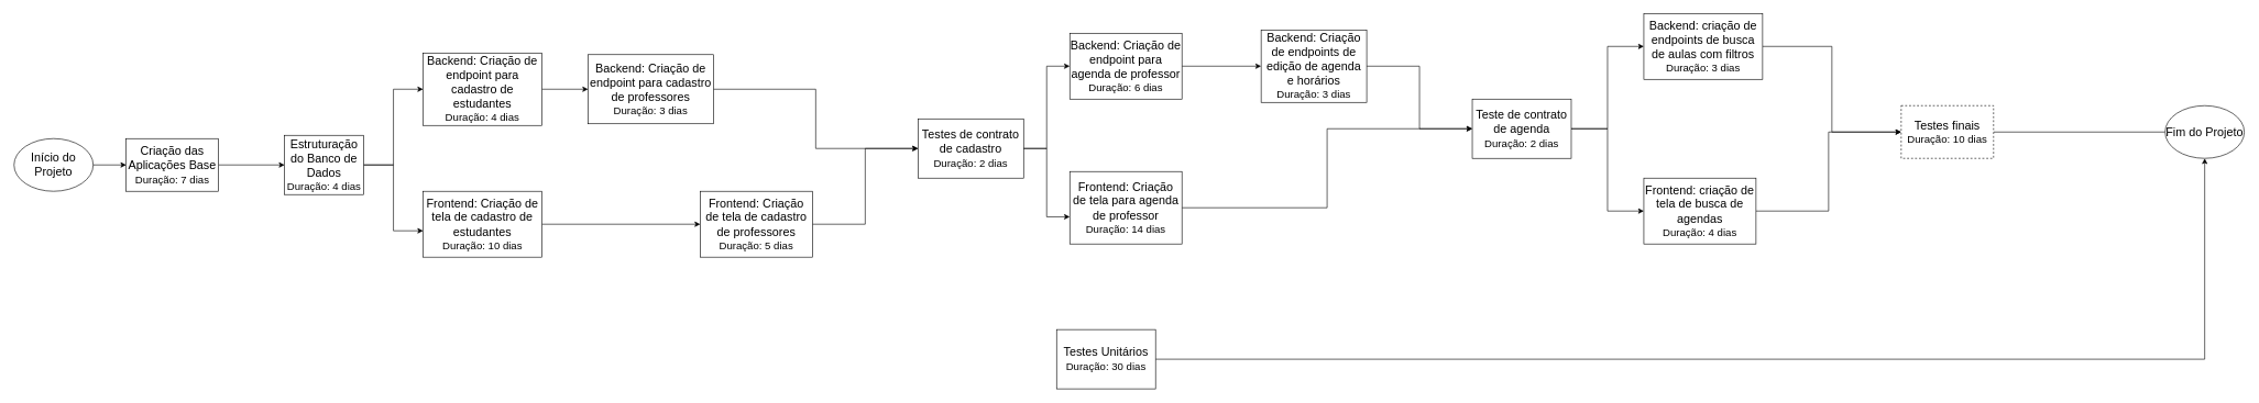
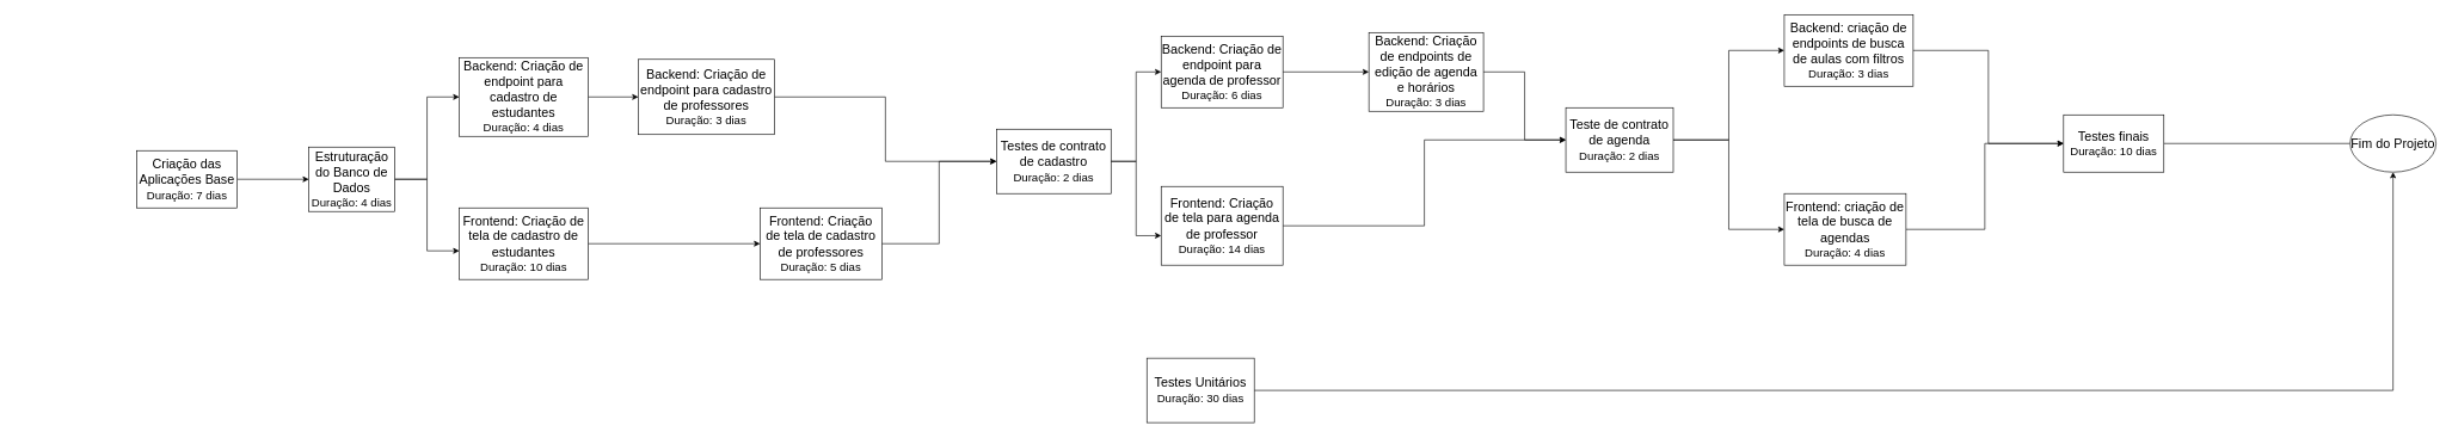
- <mxCell id="25" value="&lt;font style=&quot;font-size: 18px;&quot;&gt;Teste de contrato de agenda&lt;/font&gt;&lt;div&gt;&lt;font size=&quot;3&quot;&gt;Duração: 2 dias&lt;/font&gt;&lt;/div&gt;" style="rounded=0;whiteSpace=wrap;html=1;" vertex="1" parent="1"><mxGeometry x="2230" y="150" width="150" height="90" as="geometry" /></mxCell>
+ <mxCell id="25" value="&lt;font style=&quot;font-size: 18px;&quot;&gt;Teste de contrato de agenda&lt;/font&gt;&lt;div&gt;&lt;font size=&quot;3&quot;&gt;Duração: 2 dias&lt;/font&gt;&lt;/div&gt;" style="rounded=0;whiteSpace=wrap;html=1;" vertex="1" parent="1"><mxGeometry x="2185" y="150" width="150" height="90" as="geometry" /></mxCell>
- <mxCell id="34" value="&lt;font style=&quot;font-size: 18px;&quot;&gt;Testes finais&lt;/font&gt;&lt;div&gt;&lt;font size=&quot;3&quot;&gt;Duração: 10 dias&lt;/font&gt;&lt;/div&gt;" style="rounded=0;whiteSpace=wrap;html=1;dashed=1;" vertex="1" parent="1"><mxGeometry x="2880" y="160" width="140" height="80" as="geometry" /></mxCell>
+ <mxCell id="34" value="&lt;font style=&quot;font-size: 18px;&quot;&gt;Testes finais&lt;/font&gt;&lt;div&gt;&lt;font size=&quot;3&quot;&gt;Duração: 10 dias&lt;/font&gt;&lt;/div&gt;" style="rounded=0;whiteSpace=wrap;html=1;" vertex="1" parent="1"><mxGeometry x="2880" y="160" width="140" height="80" as="geometry" /></mxCell>
- <mxCell id="2" value="&lt;font style=&quot;font-size: 18px;&quot;&gt;Início do Projeto&lt;/font&gt;" style="ellipse;whiteSpace=wrap;html=1;" vertex="1" parent="1"><mxGeometry x="20" y="210" width="120" height="80" as="geometry" /></mxCell>
- <mxCell id="30" style="edgeStyle=orthogonalEdgeStyle;rounded=0;orthogonalLoop=1;jettySize=auto;html=1;entryX=0;entryY=0.5;entryDx=0;entryDy=0;" edge="1" parent="1" source="2" target="29"><mxGeometry relative="1" as="geometry" /></mxCell>
